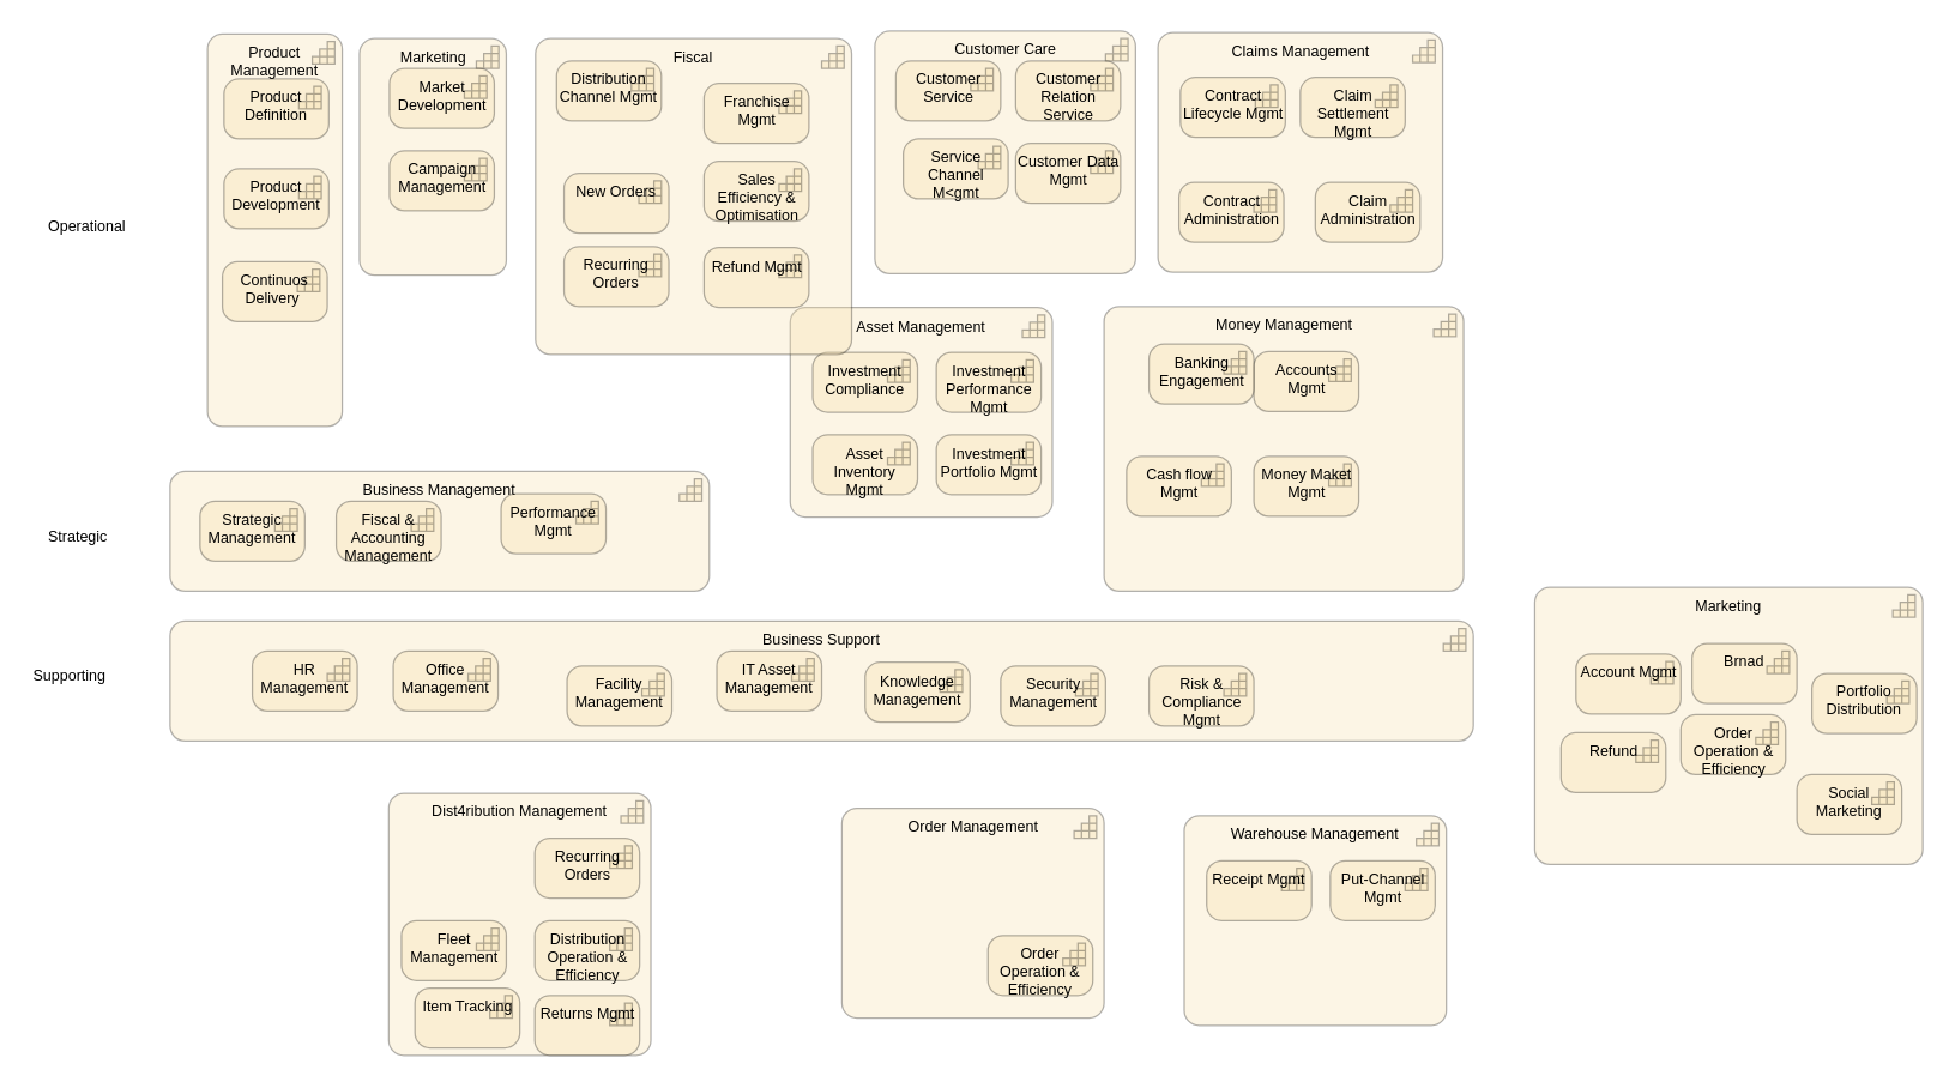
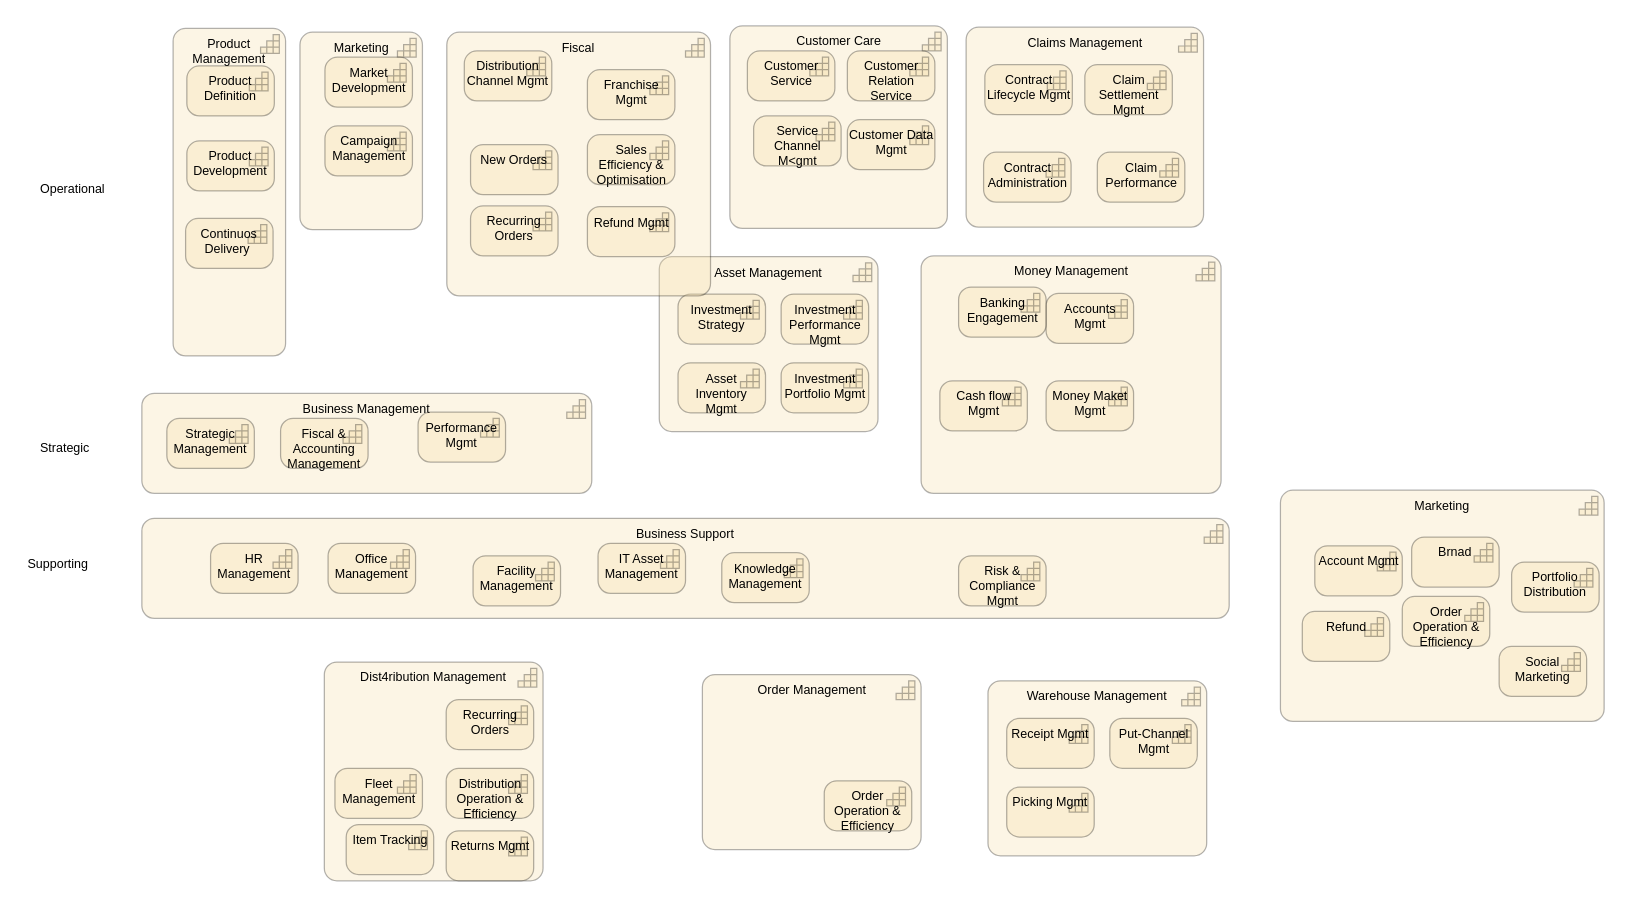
- <mxCell id="47" value="&lt;font style=&quot;font-size: 10px&quot;&gt;Claim Administration&lt;/font&gt;" style="html=1;outlineConnect=0;whiteSpace=wrap;fillColor=#F5DEAA;strokeColor=#000000;shape=mxgraph.archimate3.application;appType=capability;archiType=rounded;shadow=0;glass=0;comic=0;fontSize=10;opacity=30;align=center;verticalAlign=top;container=1;recursiveResize=0;labelPadding=9;treeMoving=0;treeFolding=0;collapsible=0;" vertex="1" parent="43"><mxGeometry x="105" y="100" width="70" height="40" as="geometry" /></mxCell>
+ <mxCell id="47" value="&lt;font style=&quot;font-size: 10px&quot;&gt;Claim Performance&lt;/font&gt;" style="html=1;outlineConnect=0;whiteSpace=wrap;fillColor=#F5DEAA;strokeColor=#000000;shape=mxgraph.archimate3.application;appType=capability;archiType=rounded;shadow=0;glass=0;comic=0;fontSize=10;opacity=30;align=center;verticalAlign=top;container=1;recursiveResize=0;labelPadding=9;treeMoving=0;treeFolding=0;collapsible=0;" vertex="1" parent="43"><mxGeometry x="105" y="100" width="70" height="40" as="geometry" /></mxCell>
- <mxCell id="20" value="&lt;font style=&quot;font-size: 10px&quot;&gt;Investment Compliance&lt;/font&gt;" style="html=1;outlineConnect=0;whiteSpace=wrap;fillColor=#F5DEAA;strokeColor=#000000;shape=mxgraph.archimate3.application;appType=capability;archiType=rounded;shadow=0;glass=0;comic=0;fontSize=10;opacity=30;align=center;verticalAlign=top;container=1;recursiveResize=0;labelPadding=9;treeMoving=0;treeFolding=0;collapsible=0;" vertex="1" parent="19"><mxGeometry x="15" y="30" width="70" height="40" as="geometry" /></mxCell>
+ <mxCell id="20" value="&lt;font style=&quot;font-size: 10px&quot;&gt;Investment Strategy&lt;/font&gt;" style="html=1;outlineConnect=0;whiteSpace=wrap;fillColor=#F5DEAA;strokeColor=#000000;shape=mxgraph.archimate3.application;appType=capability;archiType=rounded;shadow=0;glass=0;comic=0;fontSize=10;opacity=30;align=center;verticalAlign=top;container=1;recursiveResize=0;labelPadding=9;treeMoving=0;treeFolding=0;collapsible=0;" vertex="1" parent="19"><mxGeometry x="15" y="30" width="70" height="40" as="geometry" /></mxCell>
- <mxCell id="12" value="&lt;font style=&quot;font-size: 10px&quot;&gt;Security Management&lt;/font&gt;" style="html=1;outlineConnect=0;whiteSpace=wrap;fillColor=#F5DEAA;strokeColor=#000000;shape=mxgraph.archimate3.application;appType=capability;archiType=rounded;shadow=0;glass=0;comic=0;fontSize=10;opacity=30;align=center;verticalAlign=top;container=1;recursiveResize=0;labelPadding=9;treeMoving=0;treeFolding=0;collapsible=0;" vertex="1" parent="6"><mxGeometry x="554.5" y="30" width="70" height="40" as="geometry" /></mxCell>
+ <mxCell id="54" value="&lt;font style=&quot;font-size: 10px&quot;&gt;Picking Mgmt&lt;/font&gt;" style="html=1;outlineConnect=0;whiteSpace=wrap;fillColor=#F5DEAA;strokeColor=#000000;shape=mxgraph.archimate3.application;appType=capability;archiType=rounded;shadow=0;glass=0;comic=0;fontSize=10;opacity=30;align=center;verticalAlign=top;container=1;recursiveResize=0;labelPadding=9;treeMoving=0;treeFolding=0;collapsible=0;" vertex="1" parent="51"><mxGeometry x="15" y="85" width="70" height="40" as="geometry" /></mxCell>
